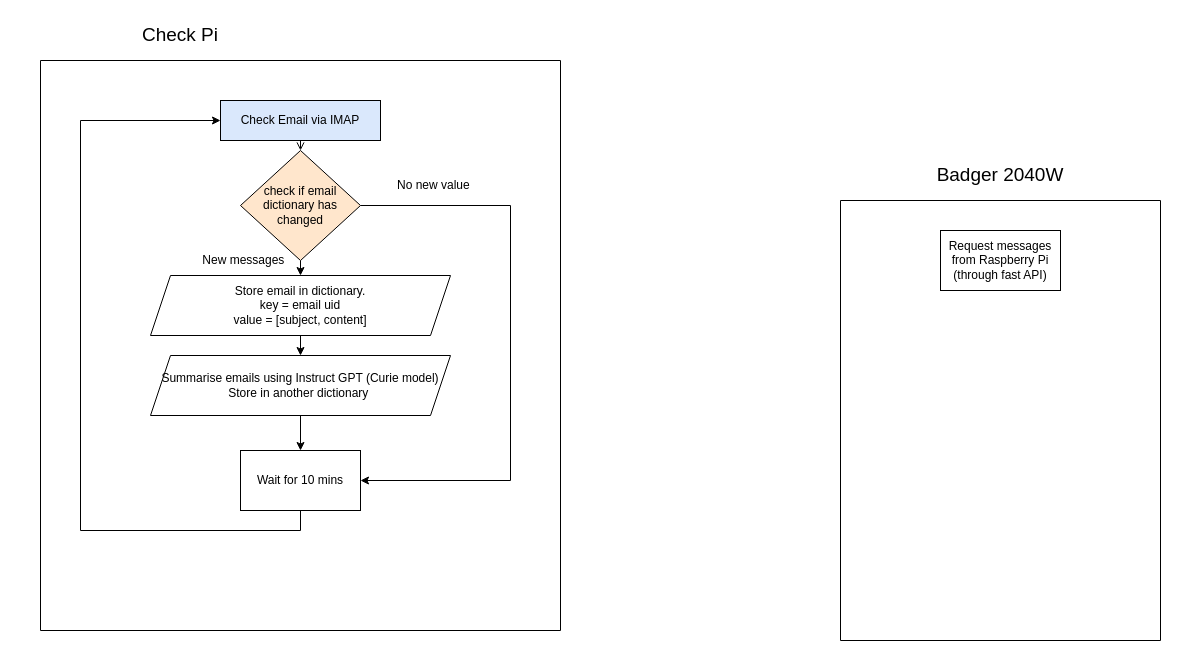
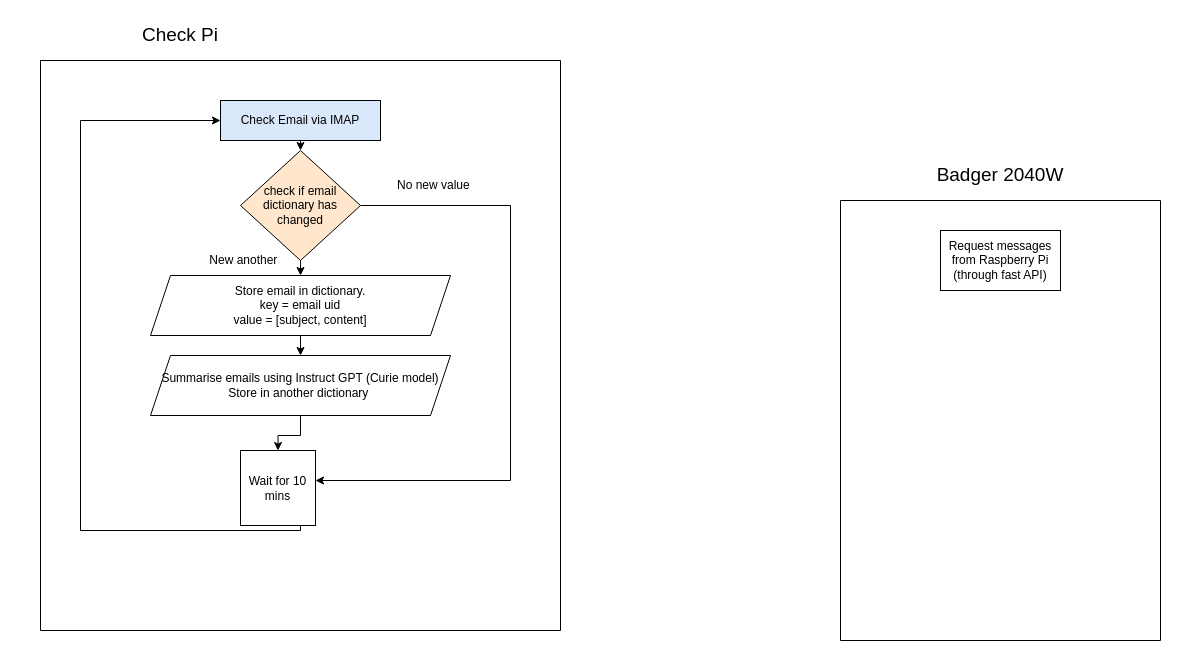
- <mxCell id="3" style="edgeStyle=orthogonalEdgeStyle;rounded=0;orthogonalLoop=1;jettySize=auto;html=1;exitX=0.5;exitY=1;exitDx=0;exitDy=0;entryX=0.5;entryY=0;entryDx=0;entryDy=0;endArrow=open;" edge="1" parent="2" source="4" target="11"><mxGeometry relative="1" as="geometry" /></mxCell>
+ <mxCell id="3" style="edgeStyle=orthogonalEdgeStyle;rounded=0;orthogonalLoop=1;jettySize=auto;html=1;exitX=0.5;exitY=1;exitDx=0;exitDy=0;entryX=0.5;entryY=0;entryDx=0;entryDy=0;" edge="1" parent="2" source="4" target="11"><mxGeometry relative="1" as="geometry" /></mxCell>
- <mxCell id="15" value="New messages&amp;nbsp;" style="text;html=1;strokeColor=none;fillColor=none;align=center;verticalAlign=middle;whiteSpace=wrap;rounded=0;" vertex="1" parent="2"><mxGeometry x="160" y="185" width="90" height="30" as="geometry" /></mxCell>
+ <mxCell id="15" value="New another&amp;nbsp;" style="text;html=1;strokeColor=none;fillColor=none;align=center;verticalAlign=middle;whiteSpace=wrap;rounded=0;" vertex="1" parent="2"><mxGeometry x="160" y="185" width="90" height="30" as="geometry" /></mxCell>
- <mxCell id="13" value="Wait for 10 mins" style="rounded=0;whiteSpace=wrap;html=1;" vertex="1" parent="2"><mxGeometry x="200" y="390" width="120" height="60" as="geometry" /></mxCell>
+ <mxCell id="13" value="Wait for 10 mins" style="rounded=0;whiteSpace=wrap;html=1;" vertex="1" parent="2"><mxGeometry x="200" y="390" width="75" height="75" as="geometry" /></mxCell>
